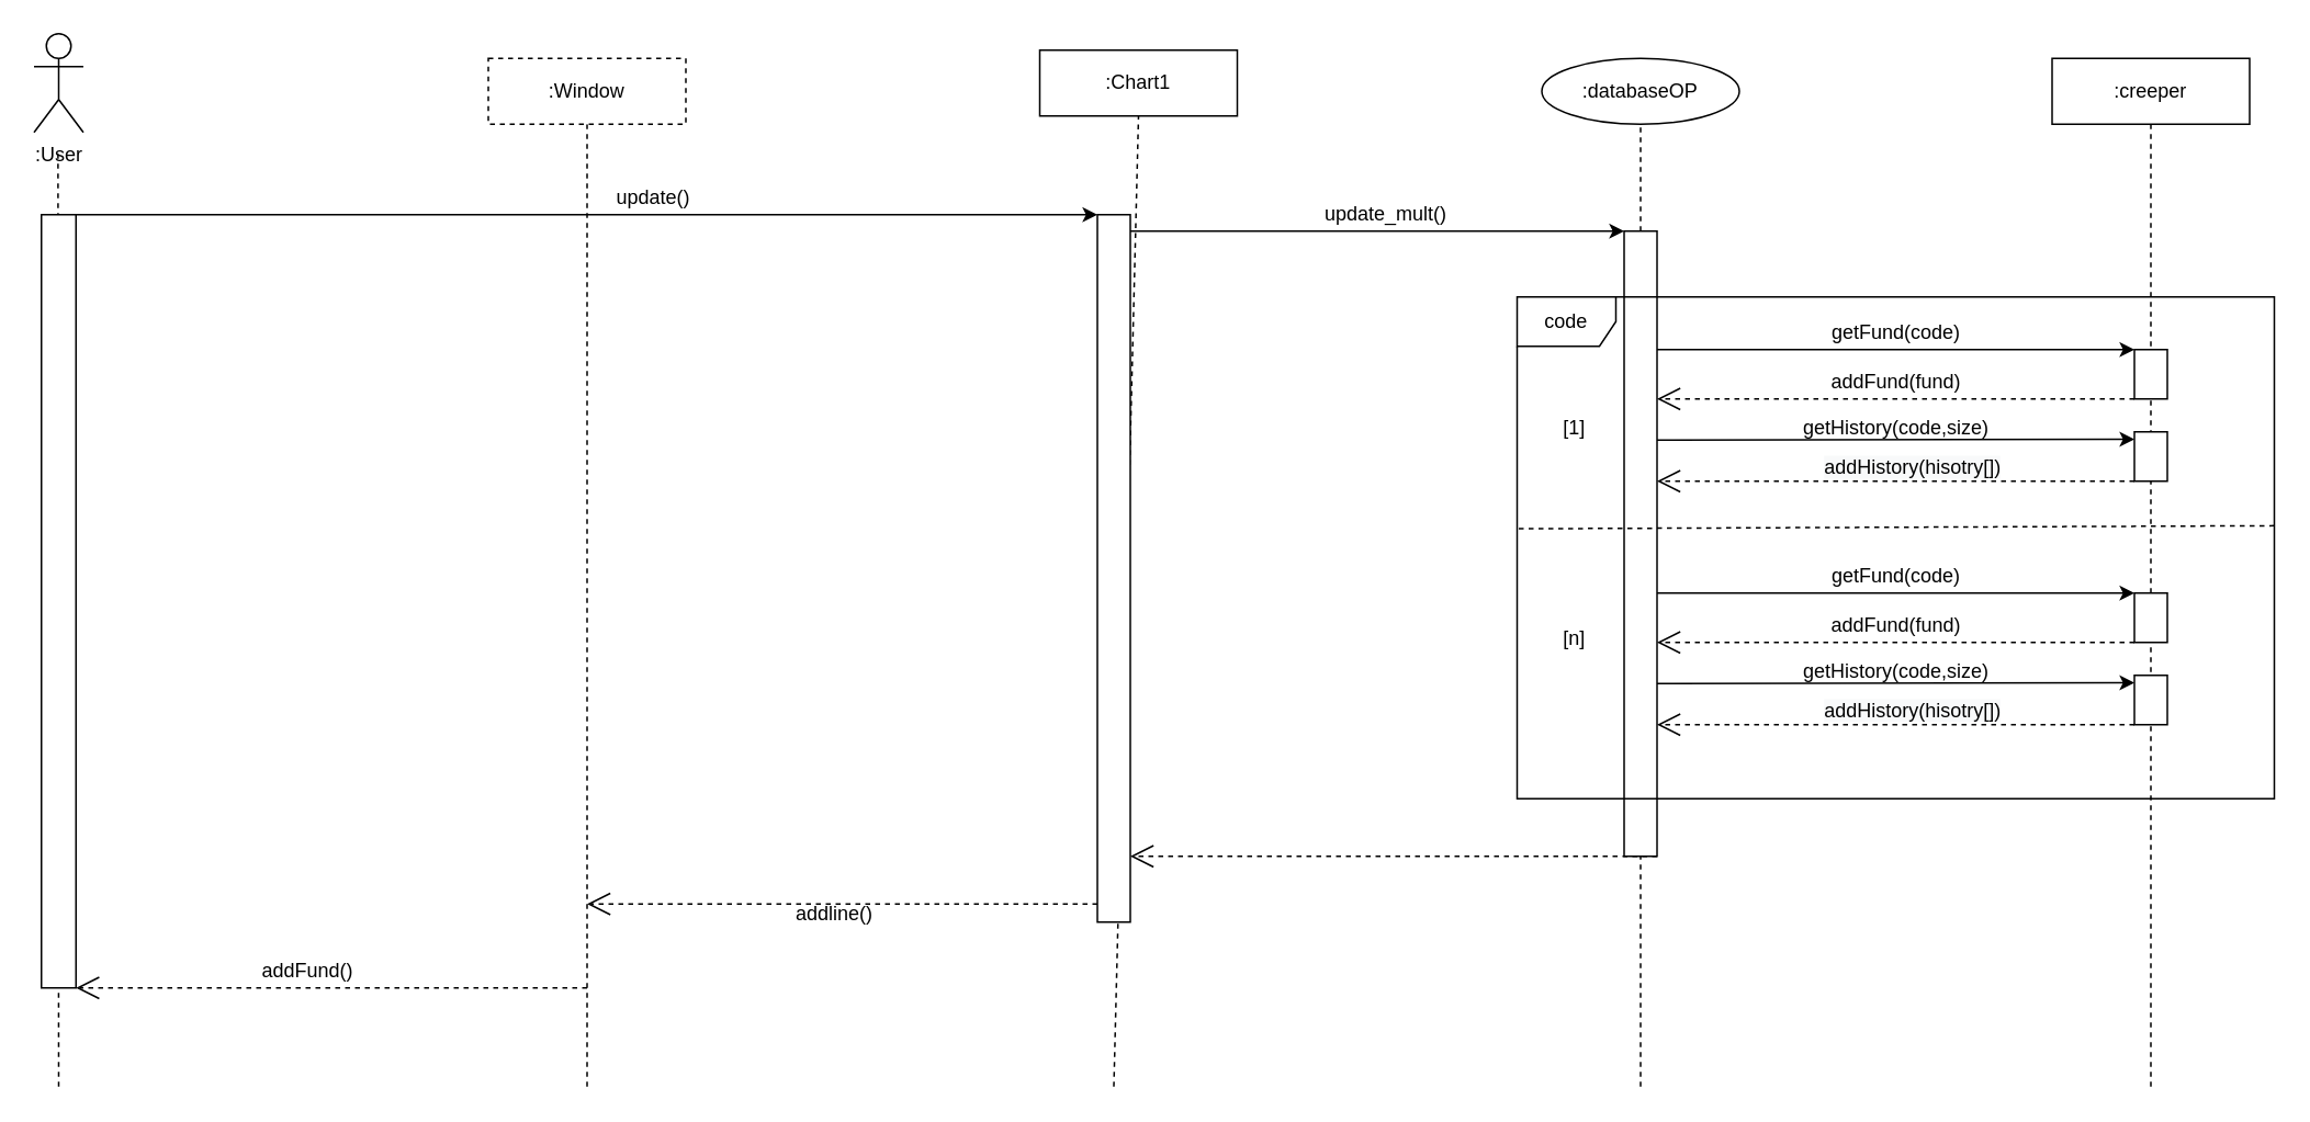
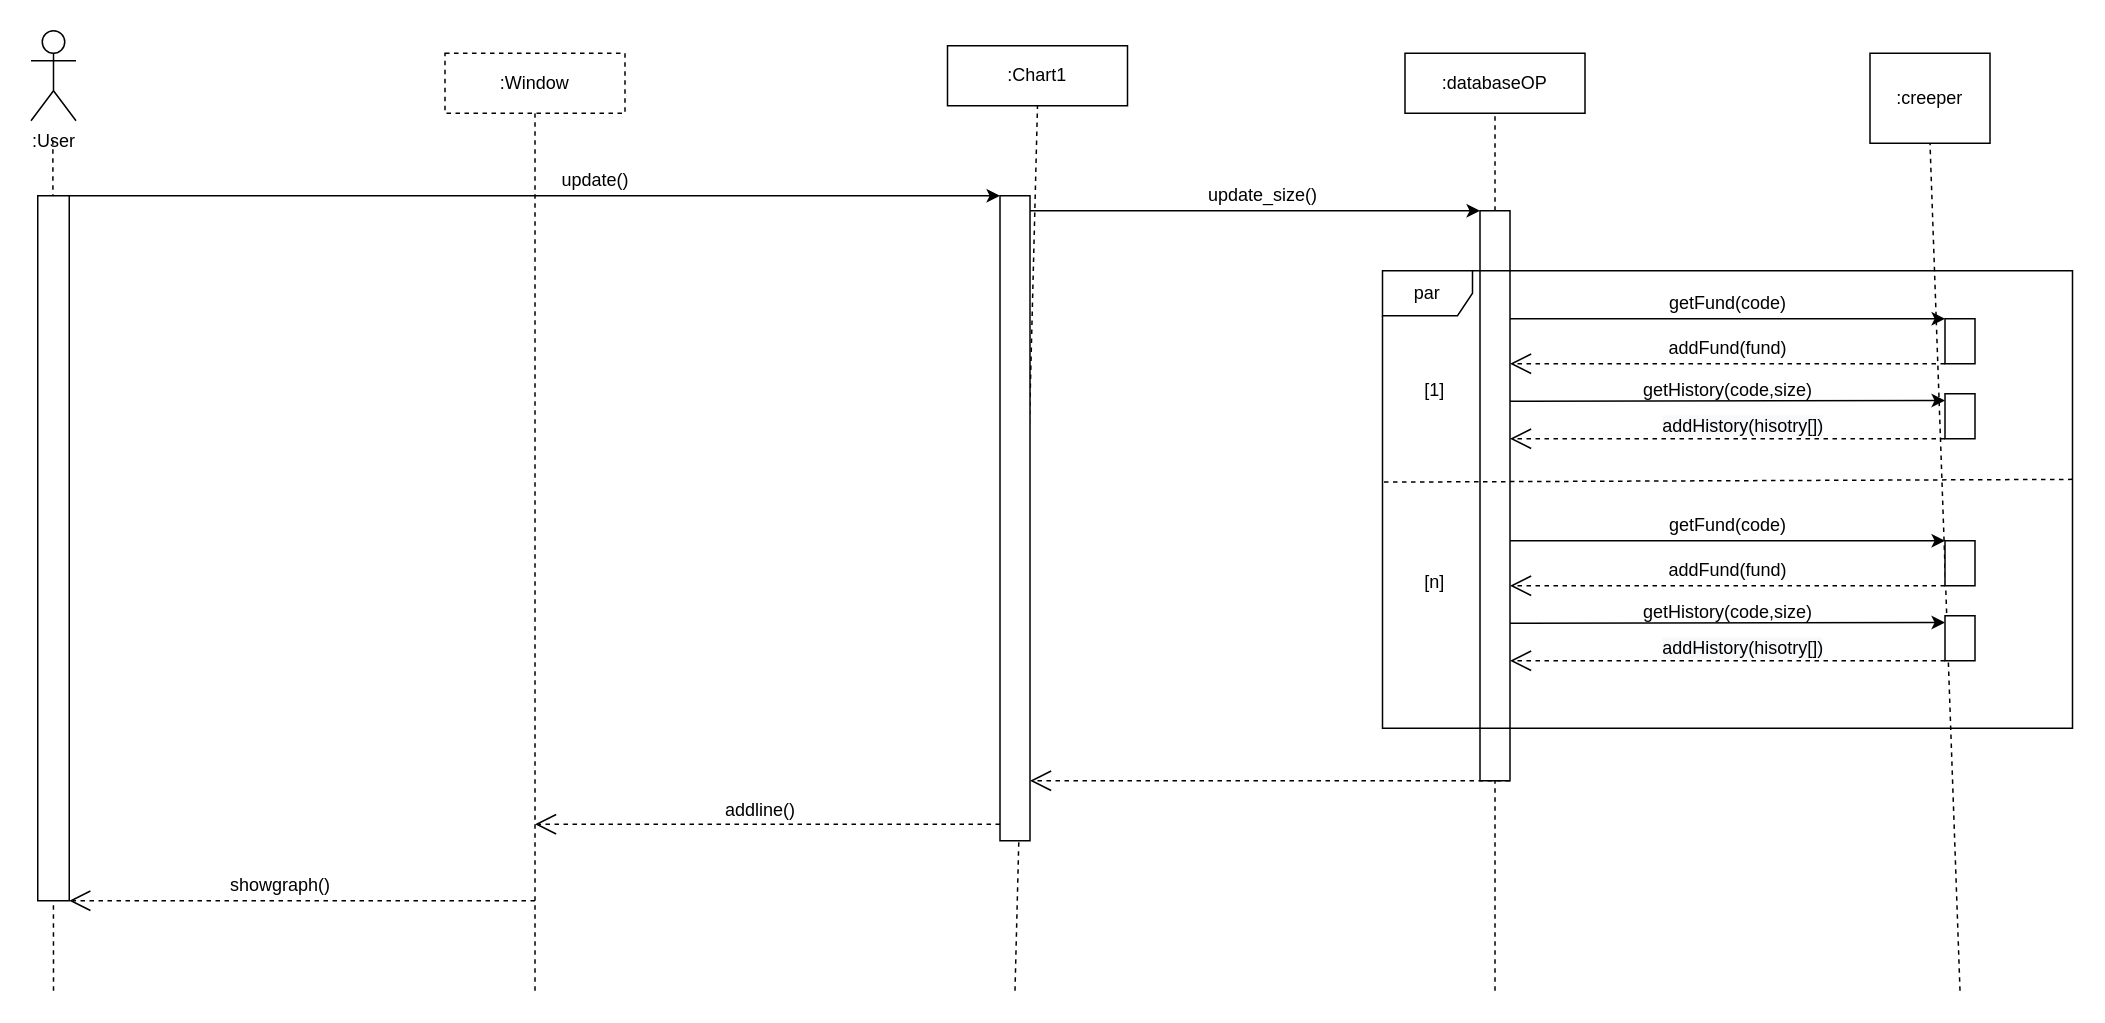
- <mxCell id="11" value=":databaseOP" style="ellipse;whiteSpace=wrap;html=1;" vertex="1" parent="1"><mxGeometry x="936" y="35" width="120" height="40" as="geometry" /></mxCell>
+ <mxCell id="11" value=":databaseOP" style="rounded=0;whiteSpace=wrap;html=1;" vertex="1" parent="1"><mxGeometry x="936" y="35" width="120" height="40" as="geometry" /></mxCell>
- <mxCell id="19" value=":creeper" style="rounded=0;whiteSpace=wrap;html=1;" vertex="1" parent="1"><mxGeometry x="1246" y="35" width="120" height="40" as="geometry" /></mxCell>
+ <mxCell id="19" value=":creeper" style="rounded=0;whiteSpace=wrap;html=1;" vertex="1" parent="1"><mxGeometry x="1246" y="35" width="80" height="60" as="geometry" /></mxCell>
- <mxCell id="22" value="update_mult()" style="text;html=1;align=center;verticalAlign=middle;resizable=0;points=[];autosize=1;strokeColor=none;" vertex="1" parent="1"><mxGeometry x="796" y="120" width="90" height="20" as="geometry" /></mxCell>
+ <mxCell id="22" value="update_size()" style="text;html=1;align=center;verticalAlign=middle;resizable=0;points=[];autosize=1;strokeColor=none;" vertex="1" parent="1"><mxGeometry x="796" y="120" width="90" height="20" as="geometry" /></mxCell>
- <mxCell id="46" value="code" style="shape=umlFrame;whiteSpace=wrap;html=1;" vertex="1" parent="1"><mxGeometry x="921" y="180" width="460" height="305" as="geometry" /></mxCell>
+ <mxCell id="46" value="par" style="shape=umlFrame;whiteSpace=wrap;html=1;" vertex="1" parent="1"><mxGeometry x="921" y="180" width="460" height="305" as="geometry" /></mxCell>
- <mxCell id="10" value="addline()" style="text;html=1;align=center;verticalAlign=middle;resizable=0;points=[];autosize=1;strokeColor=none;" vertex="1" parent="1"><mxGeometry x="476" y="545" width="60" height="20" as="geometry" /></mxCell>
+ <mxCell id="10" value="addline()" style="text;html=1;align=center;verticalAlign=middle;resizable=0;points=[];autosize=1;strokeColor=none;" vertex="1" parent="1"><mxGeometry x="476" y="530" width="60" height="20" as="geometry" /></mxCell>
- <mxCell id="16" value="addFund()" style="text;html=1;align=center;verticalAlign=middle;resizable=0;points=[];autosize=1;strokeColor=none;" vertex="1" parent="1"><mxGeometry x="146" y="580" width="80" height="20" as="geometry" /></mxCell>
+ <mxCell id="16" value="showgraph()" style="text;html=1;align=center;verticalAlign=middle;resizable=0;points=[];autosize=1;strokeColor=none;" vertex="1" parent="1"><mxGeometry x="146" y="580" width="80" height="20" as="geometry" /></mxCell>
